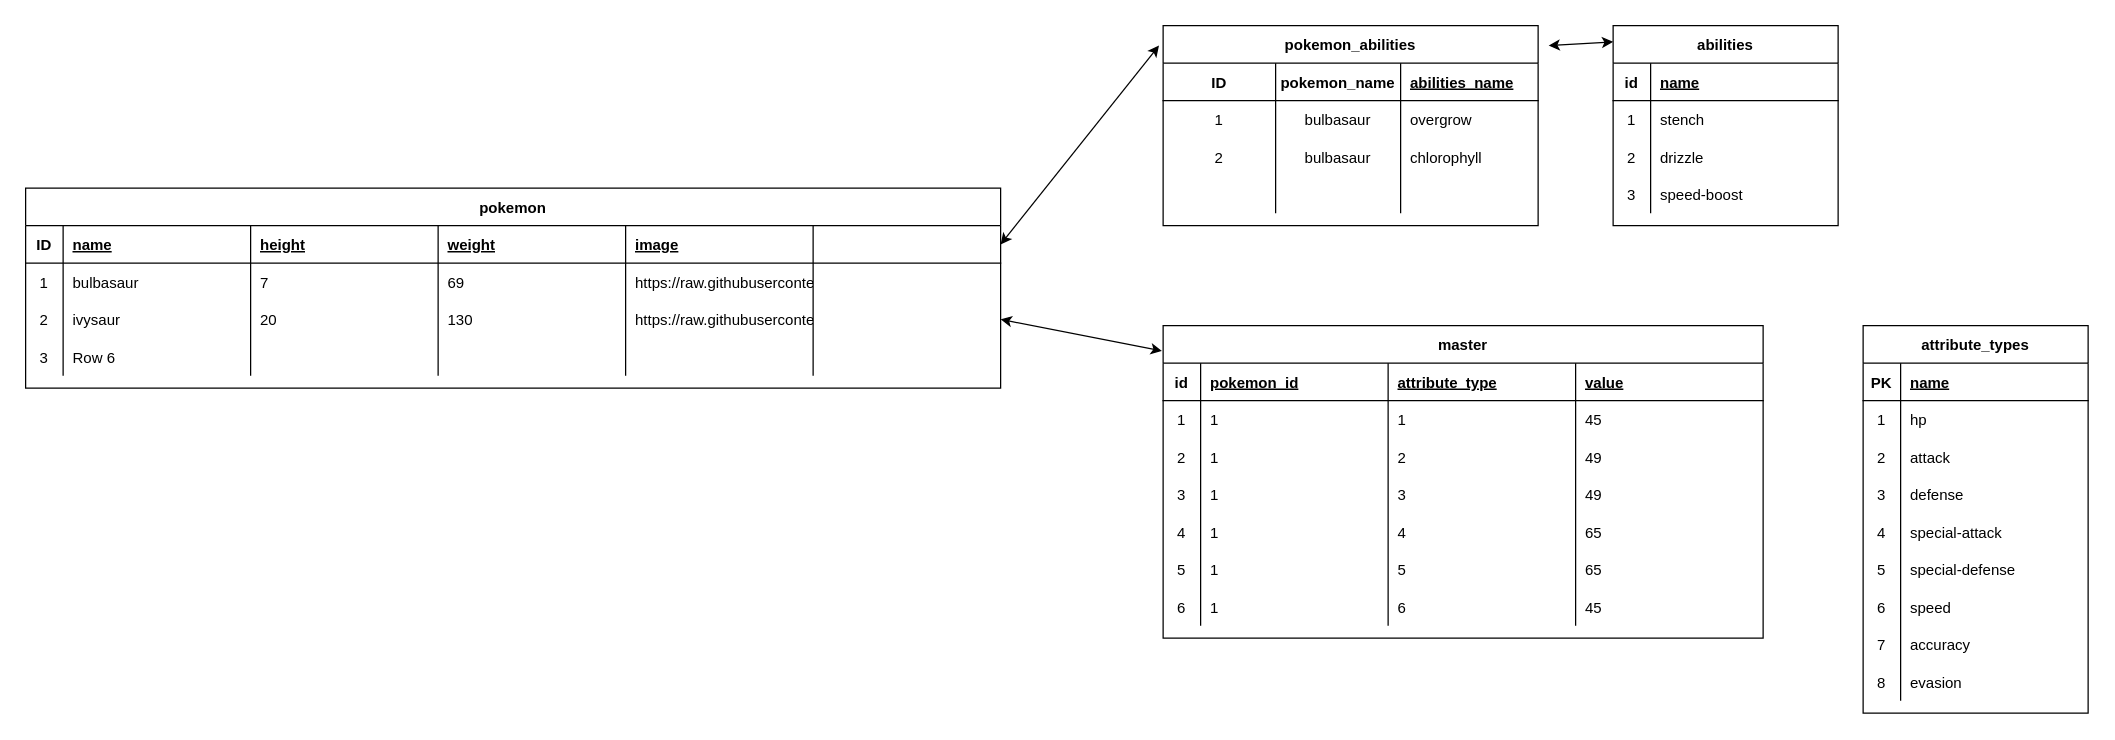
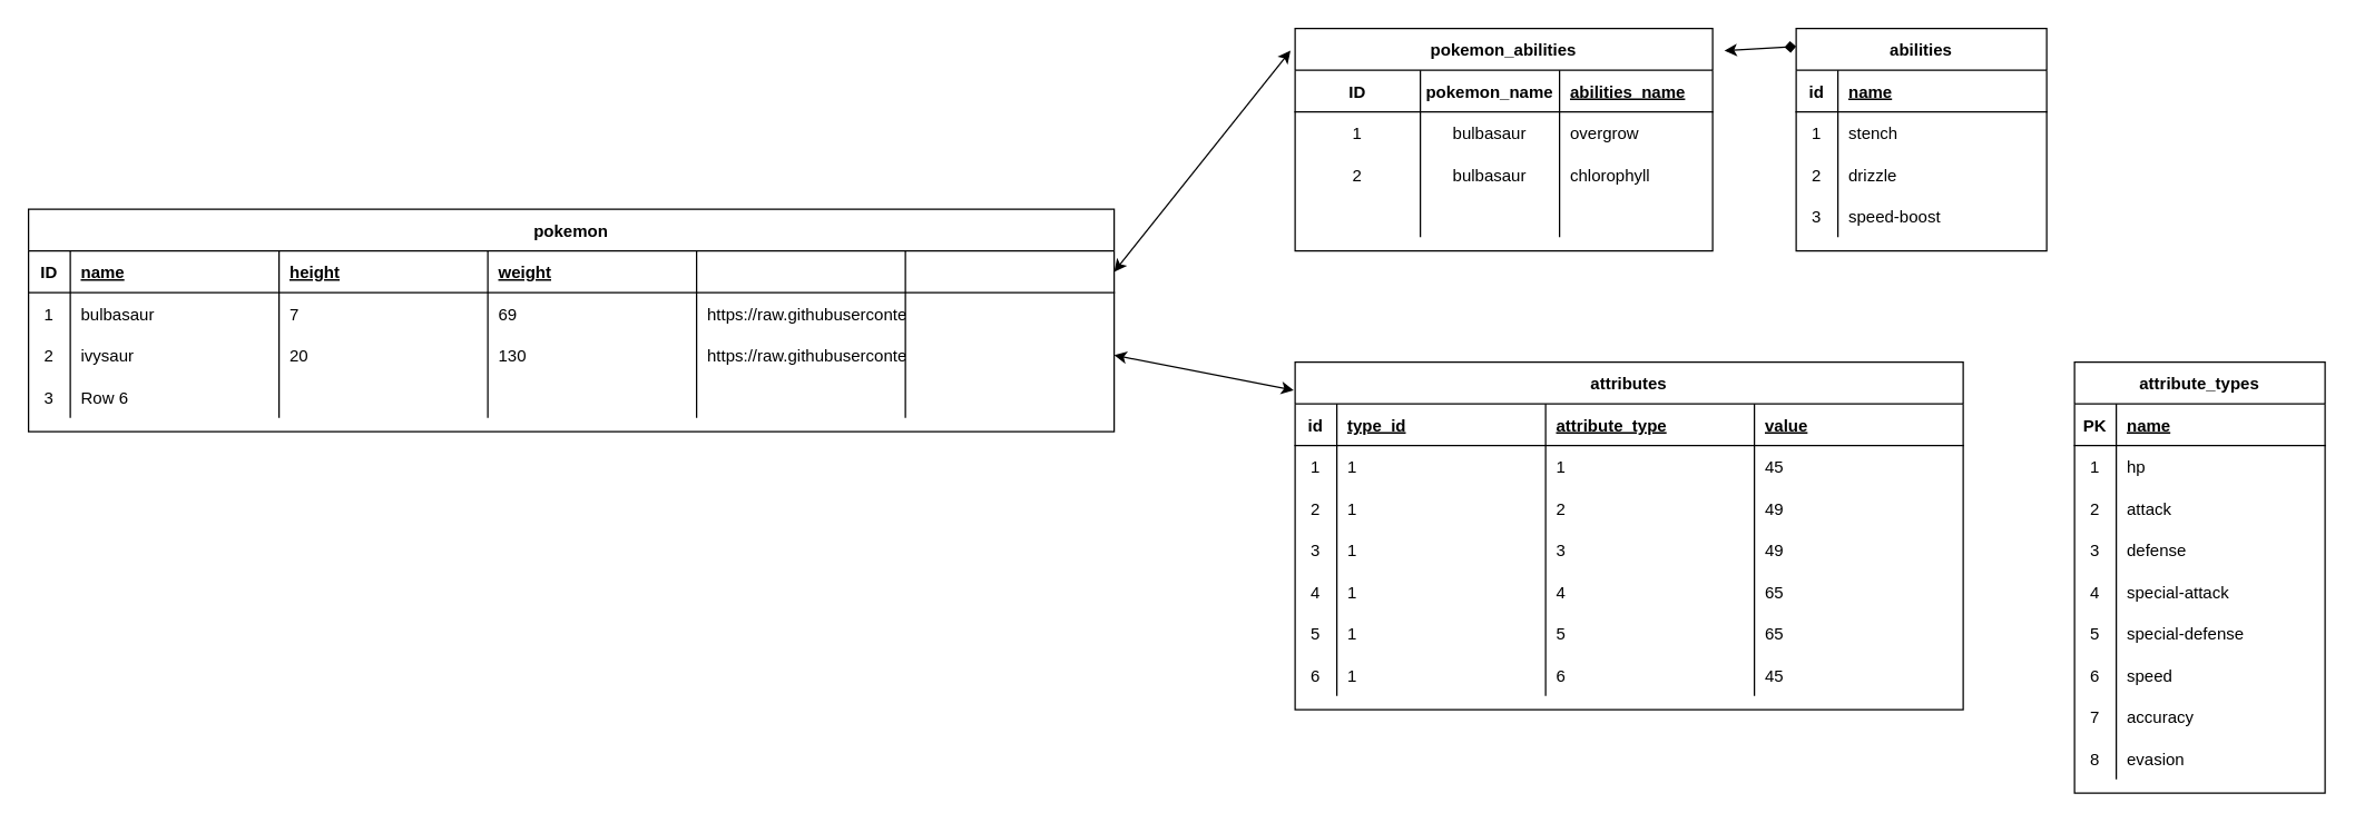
- <mxCell id="126" value="" style="endArrow=classic;startArrow=classic;html=1;rounded=0;entryX=0;entryY=0.081;entryDx=0;entryDy=0;entryPerimeter=0;exitX=1.028;exitY=0.1;exitDx=0;exitDy=0;exitPerimeter=0;" edge="1" parent="1" source="44" target="31"><mxGeometry width="50" height="50" relative="1" as="geometry"><mxPoint x="900" y="260" as="sourcePoint" /><mxPoint x="950" y="210" as="targetPoint" /></mxGeometry></mxCell>
+ <mxCell id="126" value="" style="endArrow=diamond;startArrow=classic;html=1;rounded=0;entryX=0;entryY=0.081;entryDx=0;entryDy=0;entryPerimeter=0;exitX=1.028;exitY=0.1;exitDx=0;exitDy=0;exitPerimeter=0;" edge="1" parent="1" source="44" target="31"><mxGeometry width="50" height="50" relative="1" as="geometry"><mxPoint x="900" y="260" as="sourcePoint" /><mxPoint x="950" y="210" as="targetPoint" /></mxGeometry></mxCell>
- <mxCell id="8" value="image" style="shape=partialRectangle;connectable=0;fillColor=none;top=0;left=0;bottom=0;right=0;align=left;spacingLeft=6;fontStyle=5;overflow=hidden;" vertex="1" parent="3"><mxGeometry x="480" width="150" height="30" as="geometry"><mxRectangle width="150" height="30" as="alternateBounds" /></mxGeometry></mxCell>
- <mxCell id="61" value="master" style="shape=table;startSize=30;container=1;collapsible=1;childLayout=tableLayout;fixedRows=1;rowLines=0;fontStyle=1;align=center;resizeLast=1;" vertex="1" parent="1"><mxGeometry x="930" y="260" width="480" height="250" as="geometry" /></mxCell>
+ <mxCell id="61" value="attributes" style="shape=table;startSize=30;container=1;collapsible=1;childLayout=tableLayout;fixedRows=1;rowLines=0;fontStyle=1;align=center;resizeLast=1;" vertex="1" parent="1"><mxGeometry x="930" y="260" width="480" height="250" as="geometry" /></mxCell>
- <mxCell id="64" value="pokemon_id" style="shape=partialRectangle;connectable=0;fillColor=none;top=0;left=0;bottom=0;right=0;align=left;spacingLeft=6;fontStyle=5;overflow=hidden;" vertex="1" parent="62"><mxGeometry x="30" width="150" height="30" as="geometry"><mxRectangle width="150" height="30" as="alternateBounds" /></mxGeometry></mxCell>
+ <mxCell id="64" value="type_id" style="shape=partialRectangle;connectable=0;fillColor=none;top=0;left=0;bottom=0;right=0;align=left;spacingLeft=6;fontStyle=5;overflow=hidden;" vertex="1" parent="62"><mxGeometry x="30" width="150" height="30" as="geometry"><mxRectangle width="150" height="30" as="alternateBounds" /></mxGeometry></mxCell>
